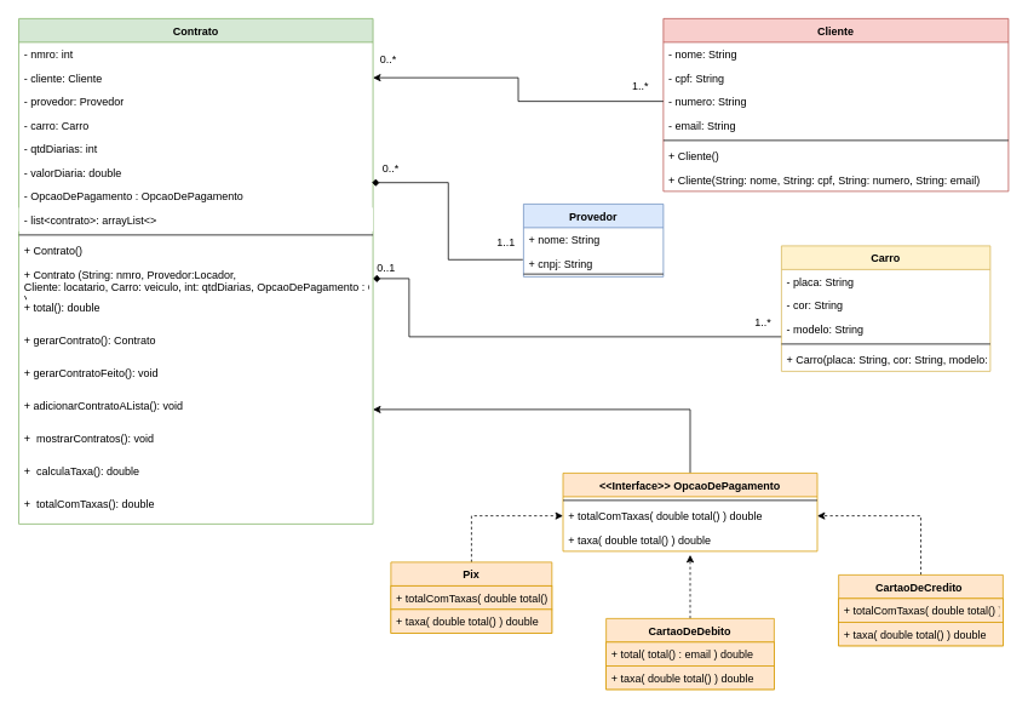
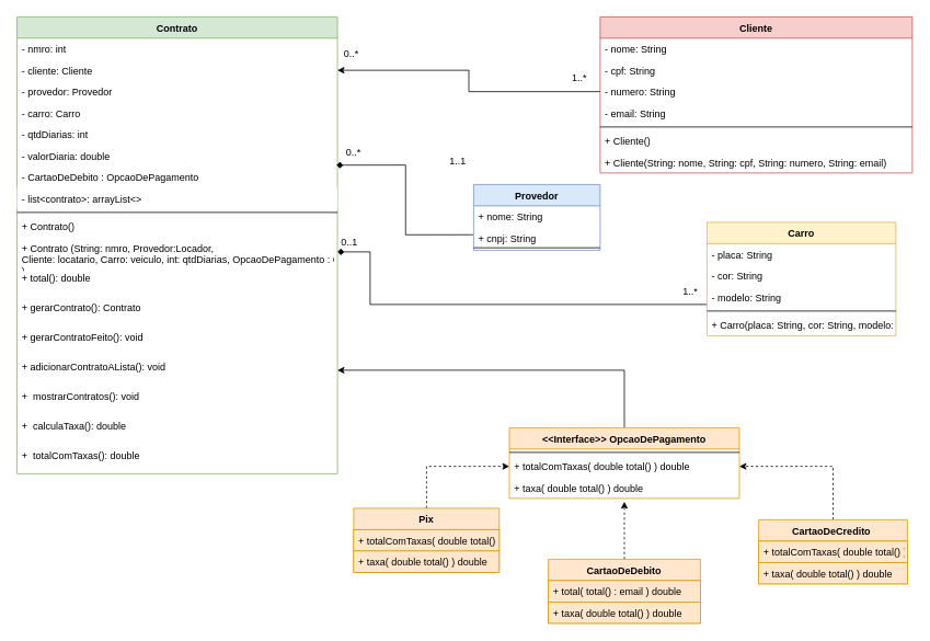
- <mxCell id="10" value="- OpcaoDePagamento : OpcaoDePagamento" style="text;strokeColor=none;fillColor=none;align=left;verticalAlign=top;spacingLeft=4;spacingRight=4;overflow=hidden;rotatable=0;points=[[0,0.5],[1,0.5]];portConstraint=eastwest;fontStyle=0" vertex="1" parent="3"><mxGeometry y="182" width="390" height="26" as="geometry" /></mxCell>
+ <mxCell id="10" value="- CartaoDeDebito : OpcaoDePagamento" style="text;strokeColor=none;fillColor=none;align=left;verticalAlign=top;spacingLeft=4;spacingRight=4;overflow=hidden;rotatable=0;points=[[0,0.5],[1,0.5]];portConstraint=eastwest;fontStyle=0" vertex="1" parent="3"><mxGeometry y="182" width="390" height="26" as="geometry" /></mxCell>
- <mxCell id="43" value="1..1" style="text;html=1;strokeColor=none;fillColor=none;align=center;verticalAlign=middle;whiteSpace=wrap;rounded=0;" vertex="1" parent="1"><mxGeometry x="536.5" y="250" width="39.5" height="32" as="geometry" /></mxCell>
+ <mxCell id="43" value="1..1" style="text;html=1;strokeColor=none;fillColor=none;align=center;verticalAlign=middle;whiteSpace=wrap;rounded=0;" vertex="1" parent="1"><mxGeometry x="536.5" y="180" width="39.5" height="32" as="geometry" /></mxCell>
